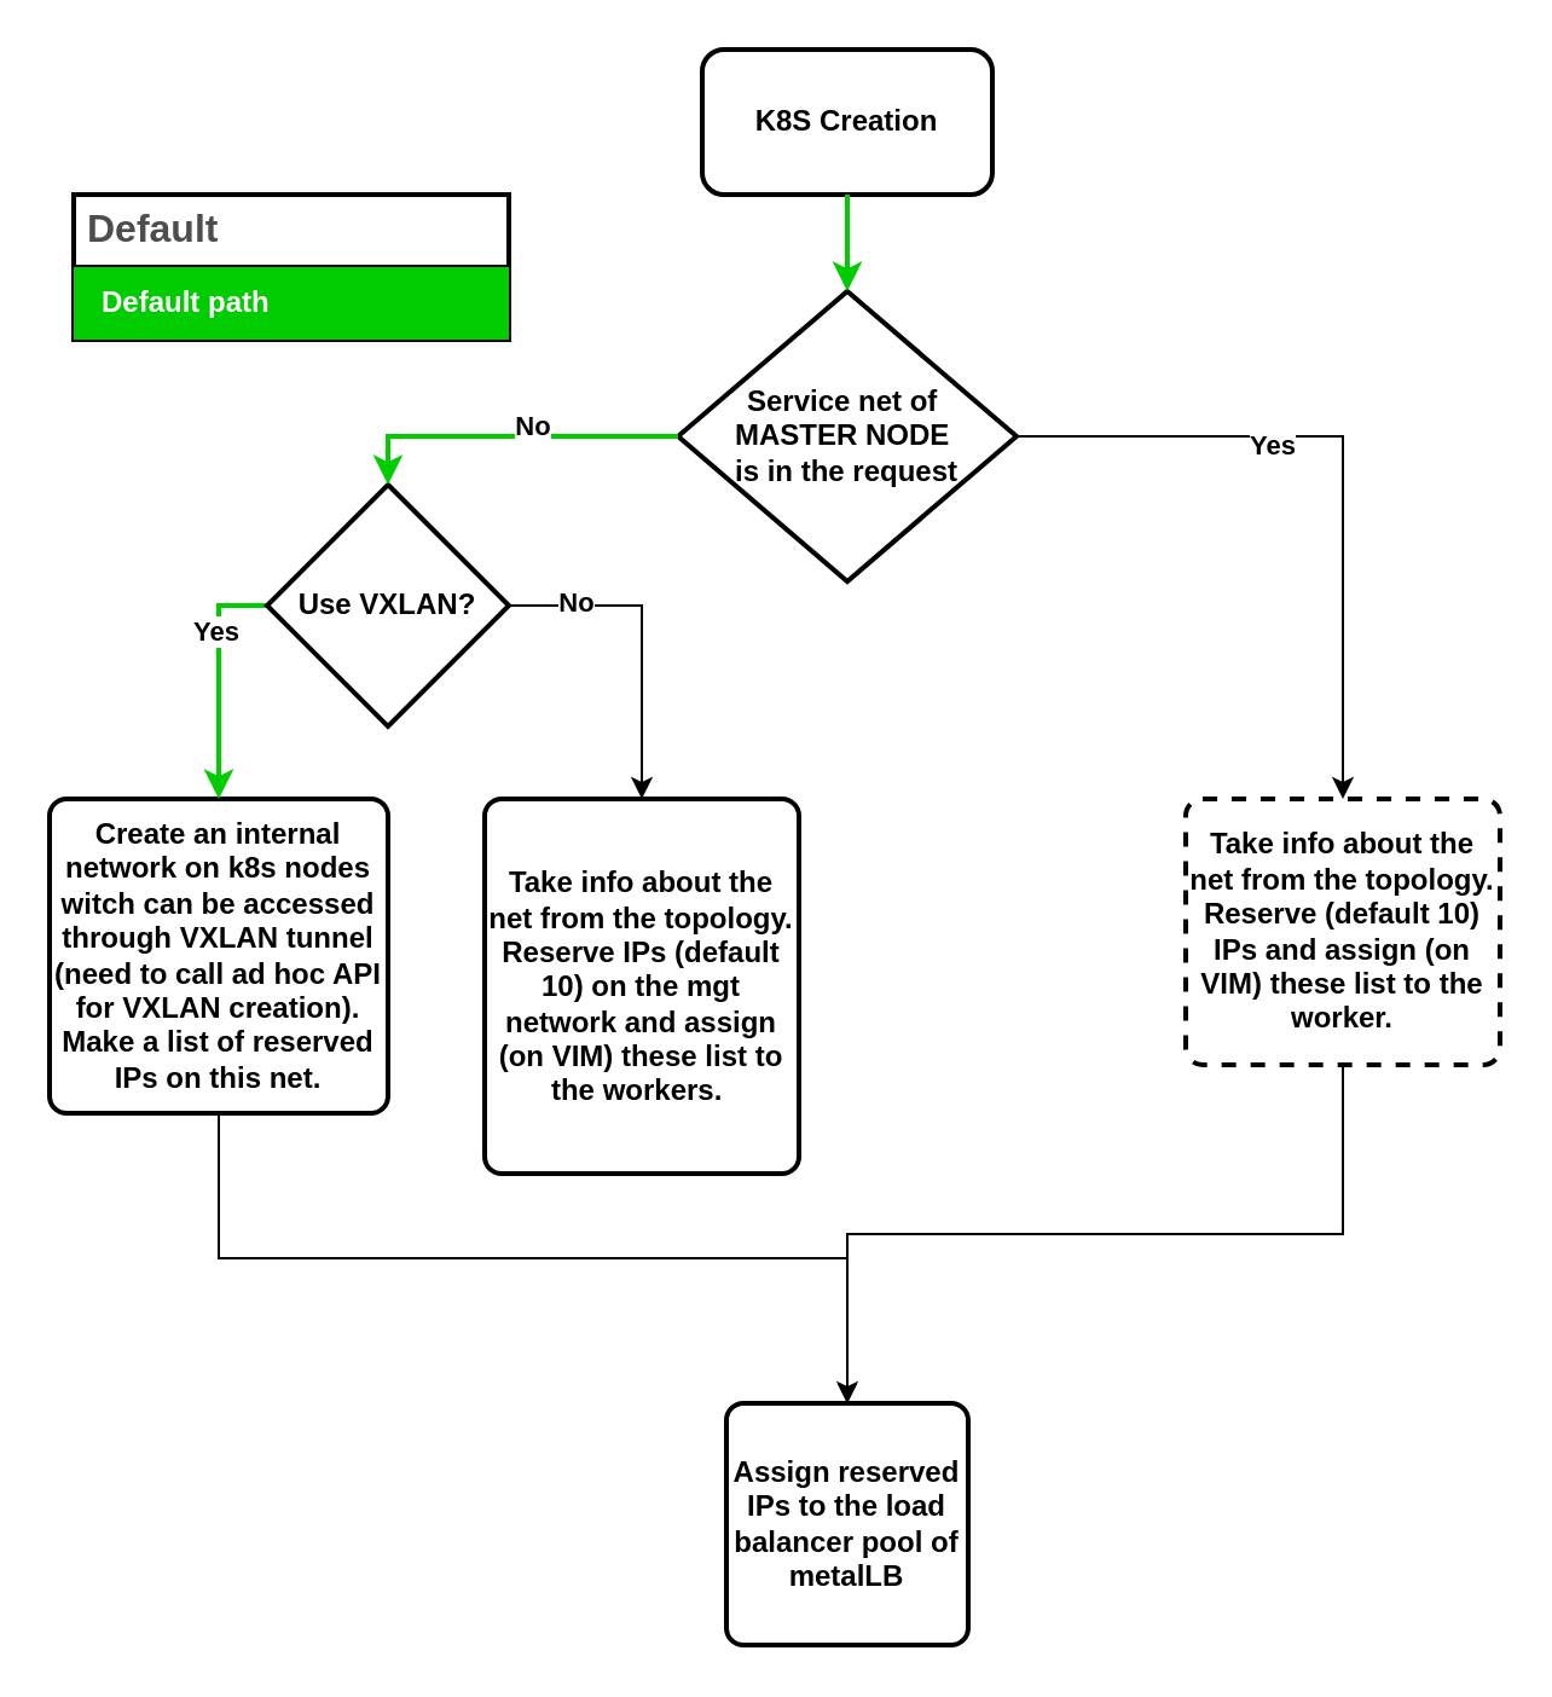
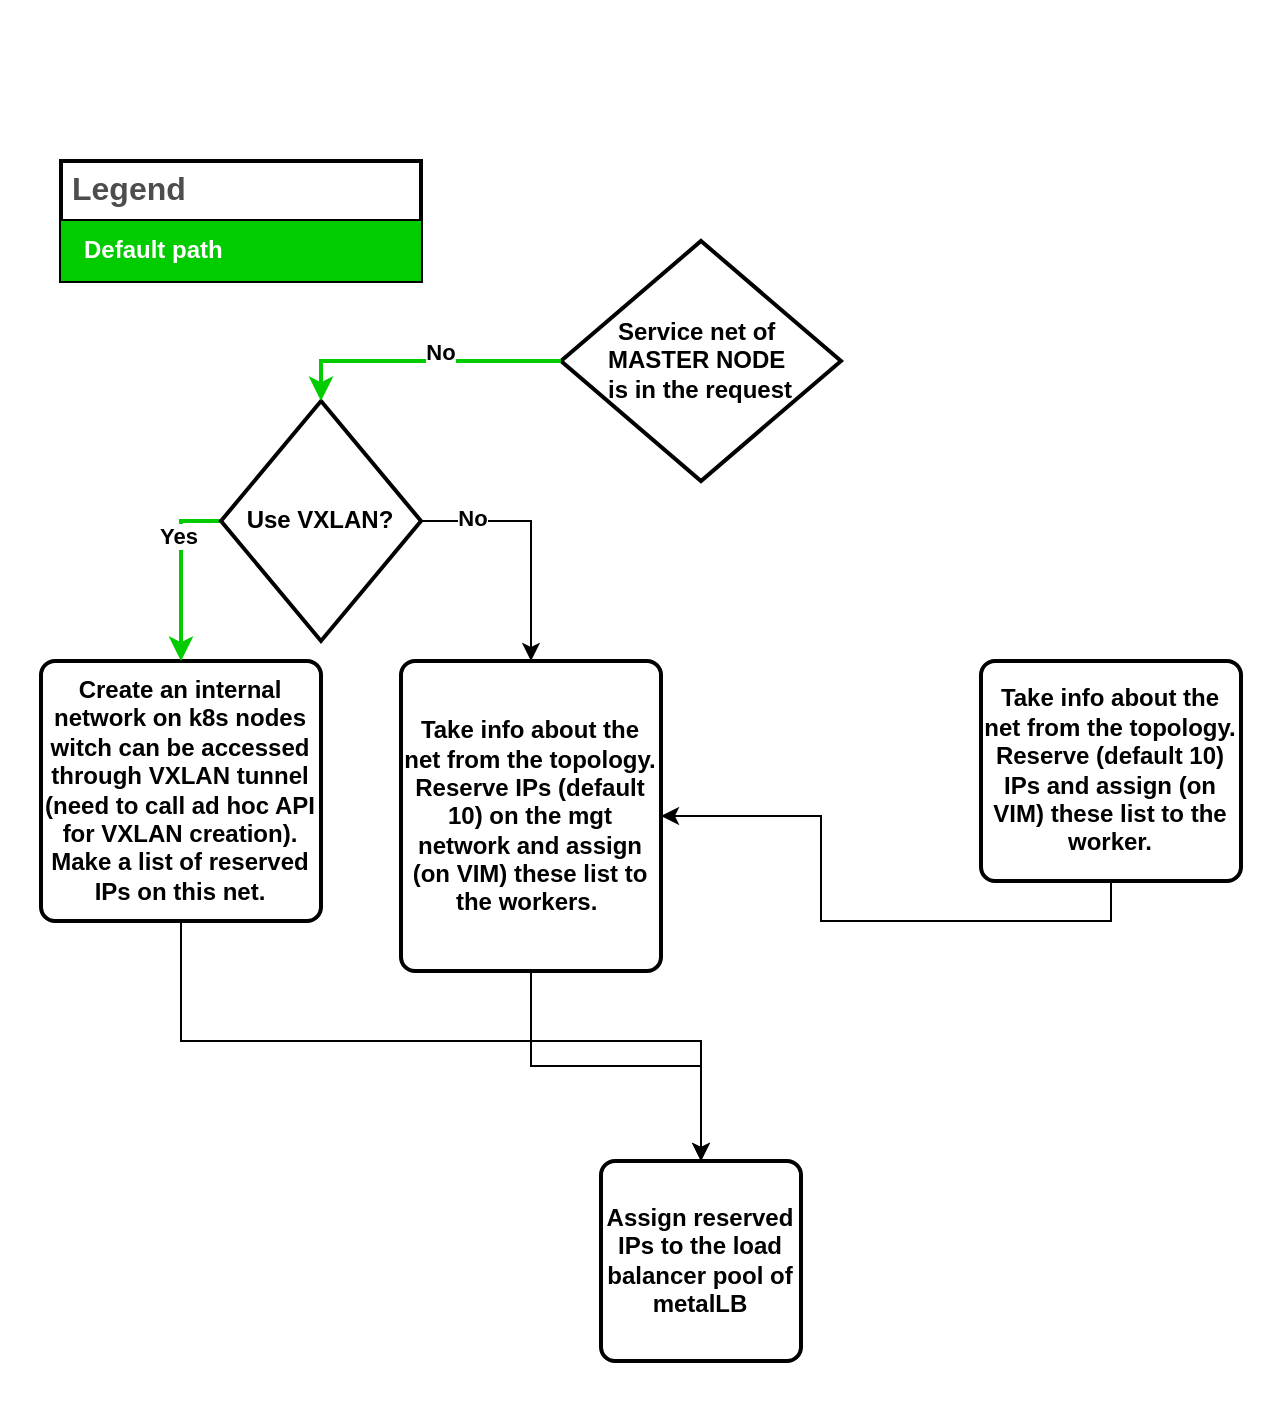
- <mxCell id="5" value="K8S Creation" style="rounded=1;whiteSpace=wrap;html=1;fontStyle=1;strokeWidth=2;" parent="1" vertex="1"><mxGeometry x="290" y="20" width="120" height="60" as="geometry" /></mxCell>
- <mxCell id="21" value="Default" style="shape=table;startSize=30;container=1;collapsible=0;childLayout=tableLayout;fontSize=16;align=left;verticalAlign=top;fillColor=none;strokeColor=default;fontColor=#4D4D4D;fontStyle=1;spacingLeft=6;spacing=0;resizable=0;strokeWidth=2;" parent="1" vertex="1"><mxGeometry x="30" y="80" width="180" height="60" as="geometry" /></mxCell>
+ <mxCell id="21" value="Legend" style="shape=table;startSize=30;container=1;collapsible=0;childLayout=tableLayout;fontSize=16;align=left;verticalAlign=top;fillColor=none;strokeColor=default;fontColor=#4D4D4D;fontStyle=1;spacingLeft=6;spacing=0;resizable=0;strokeWidth=2;" parent="1" vertex="1"><mxGeometry x="30" y="80" width="180" height="60" as="geometry" /></mxCell>
- <mxCell id="6" style="edgeStyle=orthogonalEdgeStyle;rounded=0;orthogonalLoop=1;jettySize=auto;html=1;exitX=0.5;exitY=1;exitDx=0;exitDy=0;entryX=0.5;entryY=0;entryDx=0;entryDy=0;entryPerimeter=0;strokeWidth=2;strokeColor=#00CC00;fontStyle=1" parent="1" source="5" target="4" edge="1"><mxGeometry relative="1" as="geometry" /></mxCell>
- <mxCell id="2" style="edgeStyle=orthogonalEdgeStyle;rounded=0;orthogonalLoop=1;jettySize=auto;html=1;exitX=1;exitY=0.5;exitDx=0;exitDy=0;exitPerimeter=0;entryX=0.5;entryY=0;entryDx=0;entryDy=0;fontStyle=1" parent="1" source="4" target="20" edge="1"><mxGeometry relative="1" as="geometry" /></mxCell>
- <mxCell id="3" value="Yes" style="edgeLabel;html=1;align=center;verticalAlign=middle;resizable=0;points=[];fontStyle=1" parent="2" vertex="1" connectable="0"><mxGeometry x="-0.261" y="-3" relative="1" as="geometry"><mxPoint as="offset" /></mxGeometry></mxCell>
- <mxCell id="13" value="Use VXLAN?" style="strokeWidth=2;html=1;shape=mxgraph.flowchart.decision;whiteSpace=wrap;fontStyle=1" parent="1" vertex="1"><mxGeometry x="110" y="200" width="100" height="100" as="geometry" /></mxCell>
+ <mxCell id="13" value="Use VXLAN?" style="strokeWidth=2;html=1;shape=mxgraph.flowchart.decision;whiteSpace=wrap;fontStyle=1" parent="1" vertex="1"><mxGeometry x="110" y="200" width="100" height="120" as="geometry" /></mxCell>
- <mxCell id="20" value="Take info about the net from the topology. Reserve (default 10) IPs and assign (on VIM) these list to the worker." style="rounded=1;whiteSpace=wrap;html=1;absoluteArcSize=1;arcSize=14;strokeWidth=2;fontStyle=1;dashed=1;" parent="1" vertex="1"><mxGeometry x="490" y="330" width="130" height="110" as="geometry" /></mxCell>
+ <mxCell id="20" value="Take info about the net from the topology. Reserve (default 10) IPs and assign (on VIM) these list to the worker." style="rounded=1;whiteSpace=wrap;html=1;absoluteArcSize=1;arcSize=14;strokeWidth=2;fontStyle=1" parent="1" vertex="1"><mxGeometry x="490" y="330" width="130" height="110" as="geometry" /></mxCell>
- <mxCell id="19" style="edgeStyle=orthogonalEdgeStyle;rounded=0;orthogonalLoop=1;jettySize=auto;html=1;exitX=0.5;exitY=1;exitDx=0;exitDy=0;entryX=0.5;entryY=0;entryDx=0;entryDy=0;fontStyle=1" parent="1" source="20" target="18" edge="1"><mxGeometry relative="1" as="geometry" /></mxCell>
+ <mxCell id="19" style="edgeStyle=orthogonalEdgeStyle;rounded=0;orthogonalLoop=1;jettySize=auto;html=1;exitX=0.5;exitY=1;exitDx=0;exitDy=0;fontStyle=1;" parent="1" source="20" target="17" edge="1"><mxGeometry relative="1" as="geometry" /></mxCell>
- <mxCell id="7" style="edgeStyle=orthogonalEdgeStyle;rounded=0;orthogonalLoop=1;jettySize=auto;html=1;exitX=0.5;exitY=1;exitDx=0;exitDy=0;entryX=0.5;entryY=0;entryDx=0;entryDy=0;fontStyle=1;endArrow=open;" parent="1" source="8" target="18" edge="1"><mxGeometry relative="1" as="geometry" /></mxCell>
+ <mxCell id="7" style="edgeStyle=orthogonalEdgeStyle;rounded=0;orthogonalLoop=1;jettySize=auto;html=1;exitX=0.5;exitY=1;exitDx=0;exitDy=0;entryX=0.5;entryY=0;entryDx=0;entryDy=0;fontStyle=1" parent="1" source="8" target="18" edge="1"><mxGeometry relative="1" as="geometry" /></mxCell>
+ <mxCell id="16" style="edgeStyle=orthogonalEdgeStyle;rounded=0;orthogonalLoop=1;jettySize=auto;html=1;exitX=0.5;exitY=1;exitDx=0;exitDy=0;entryX=0.5;entryY=0;entryDx=0;entryDy=0;fontStyle=1" parent="1" source="17" target="18" edge="1"><mxGeometry relative="1" as="geometry" /></mxCell>
